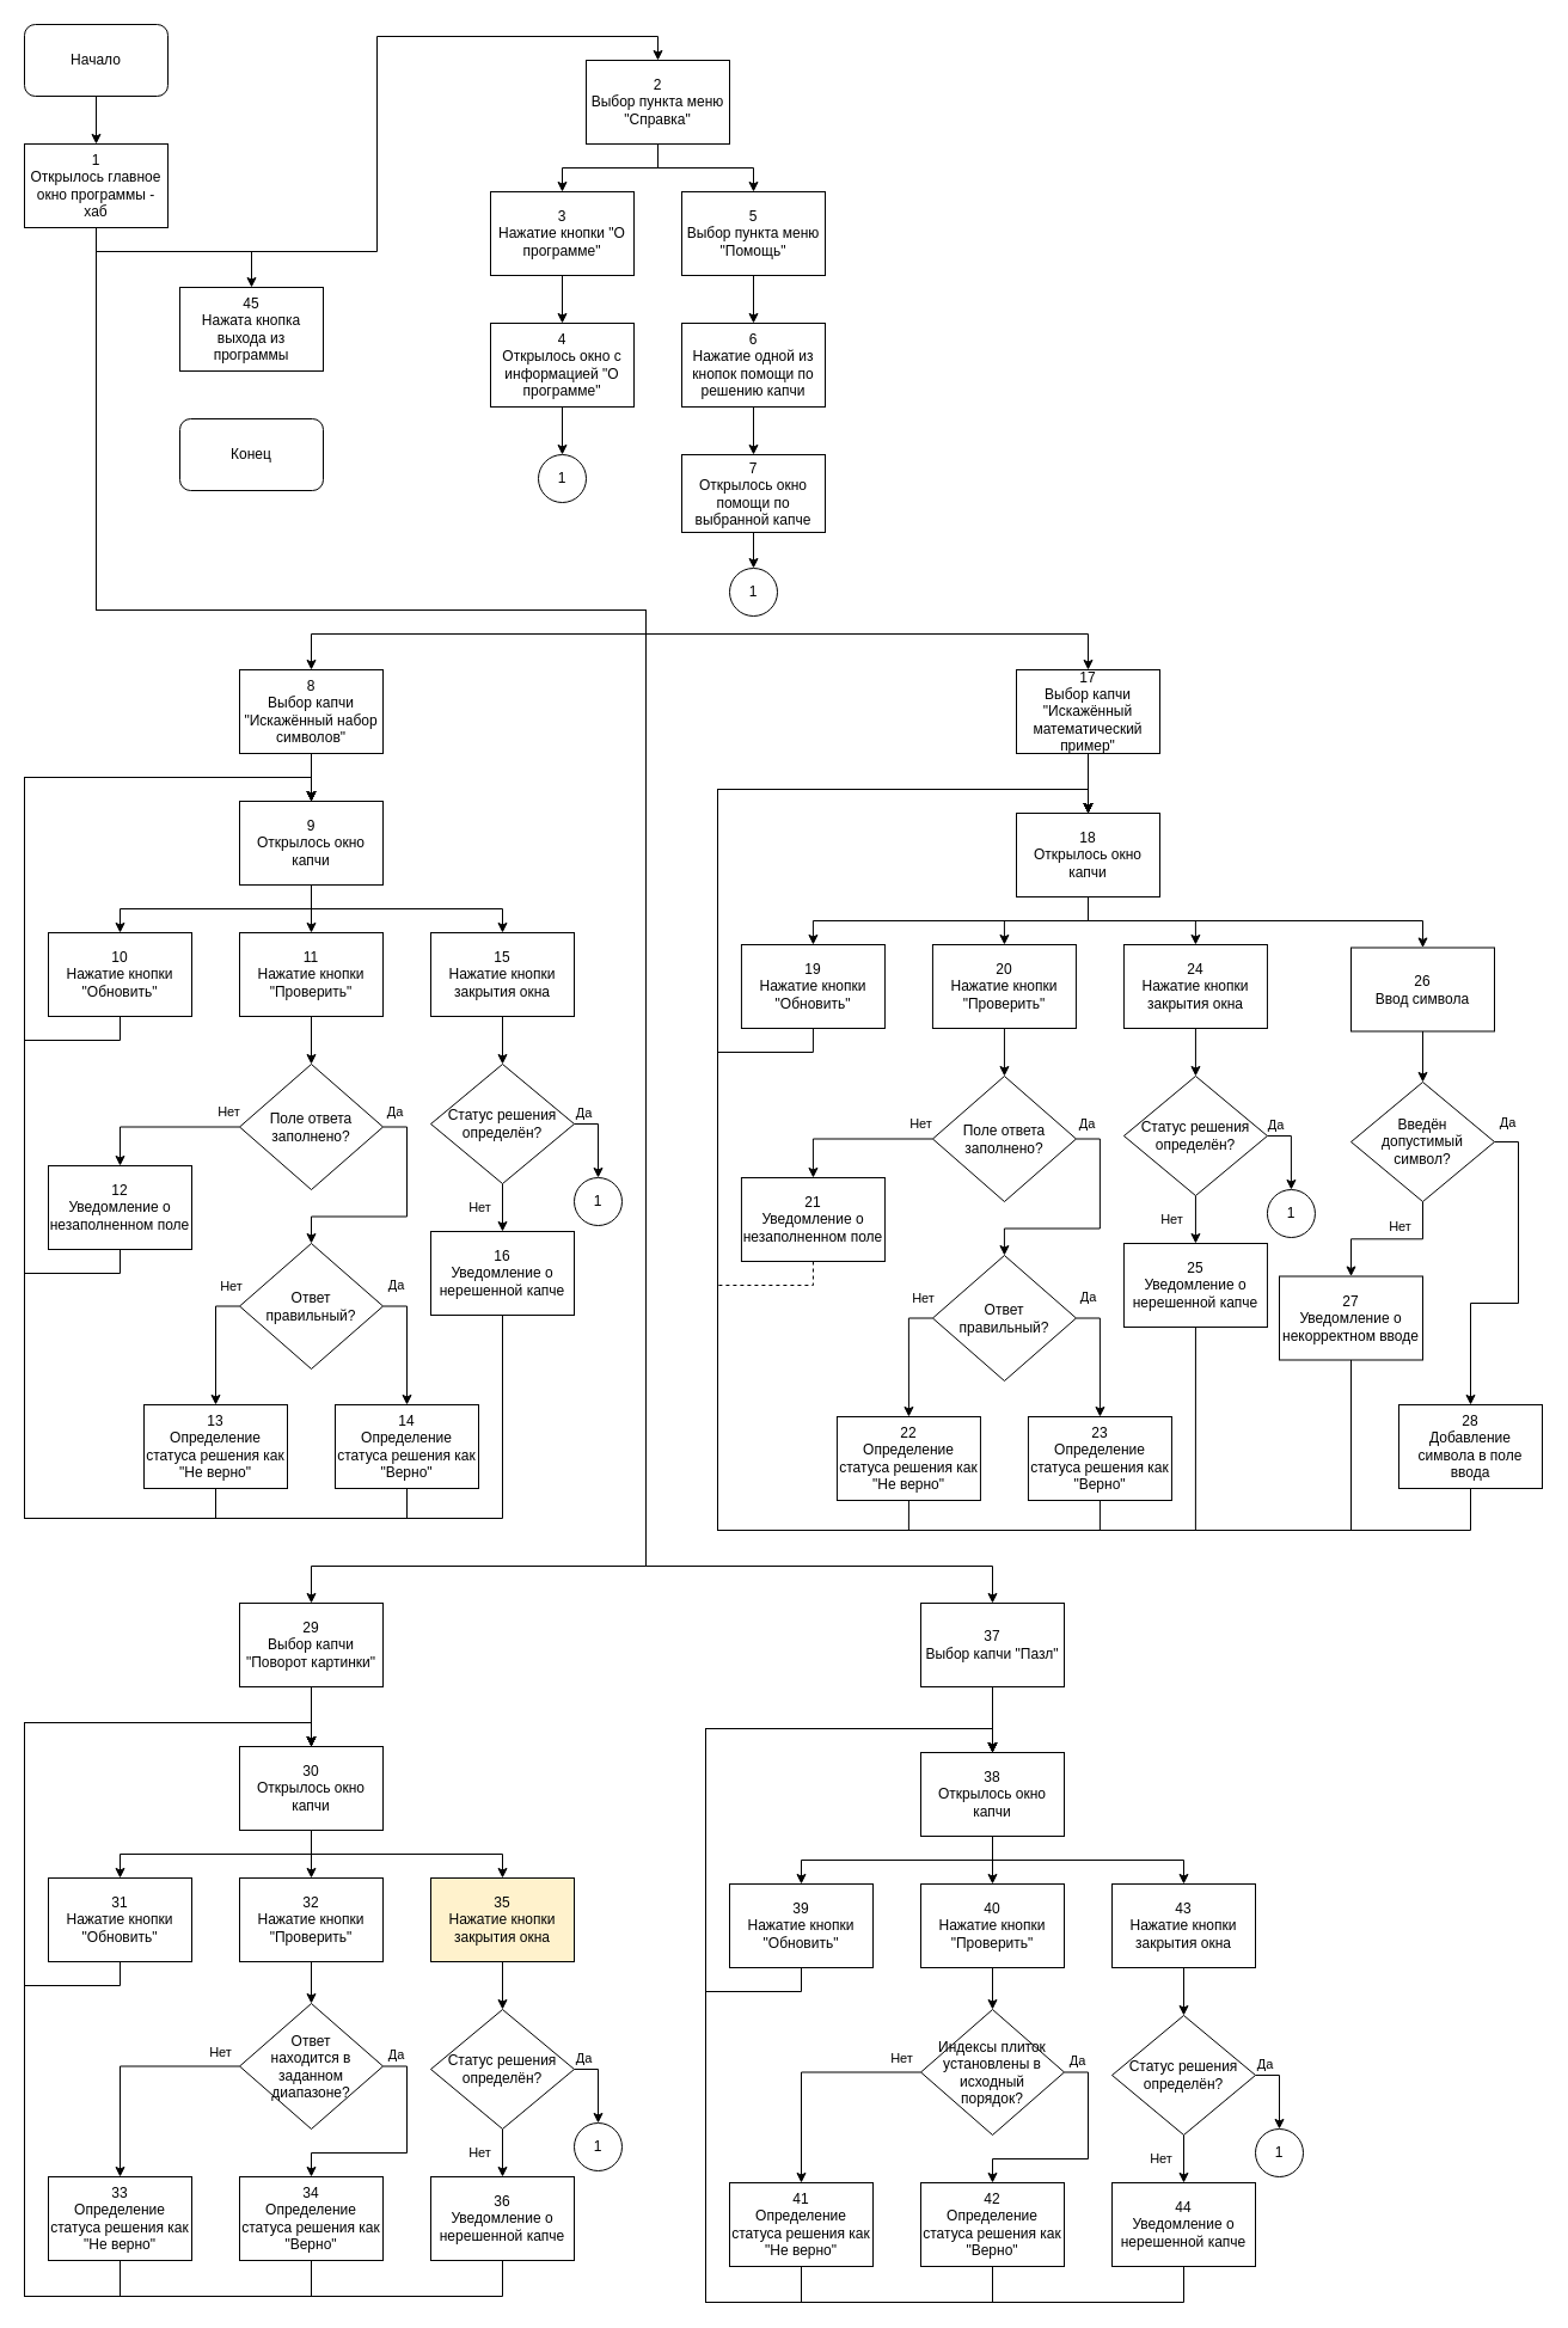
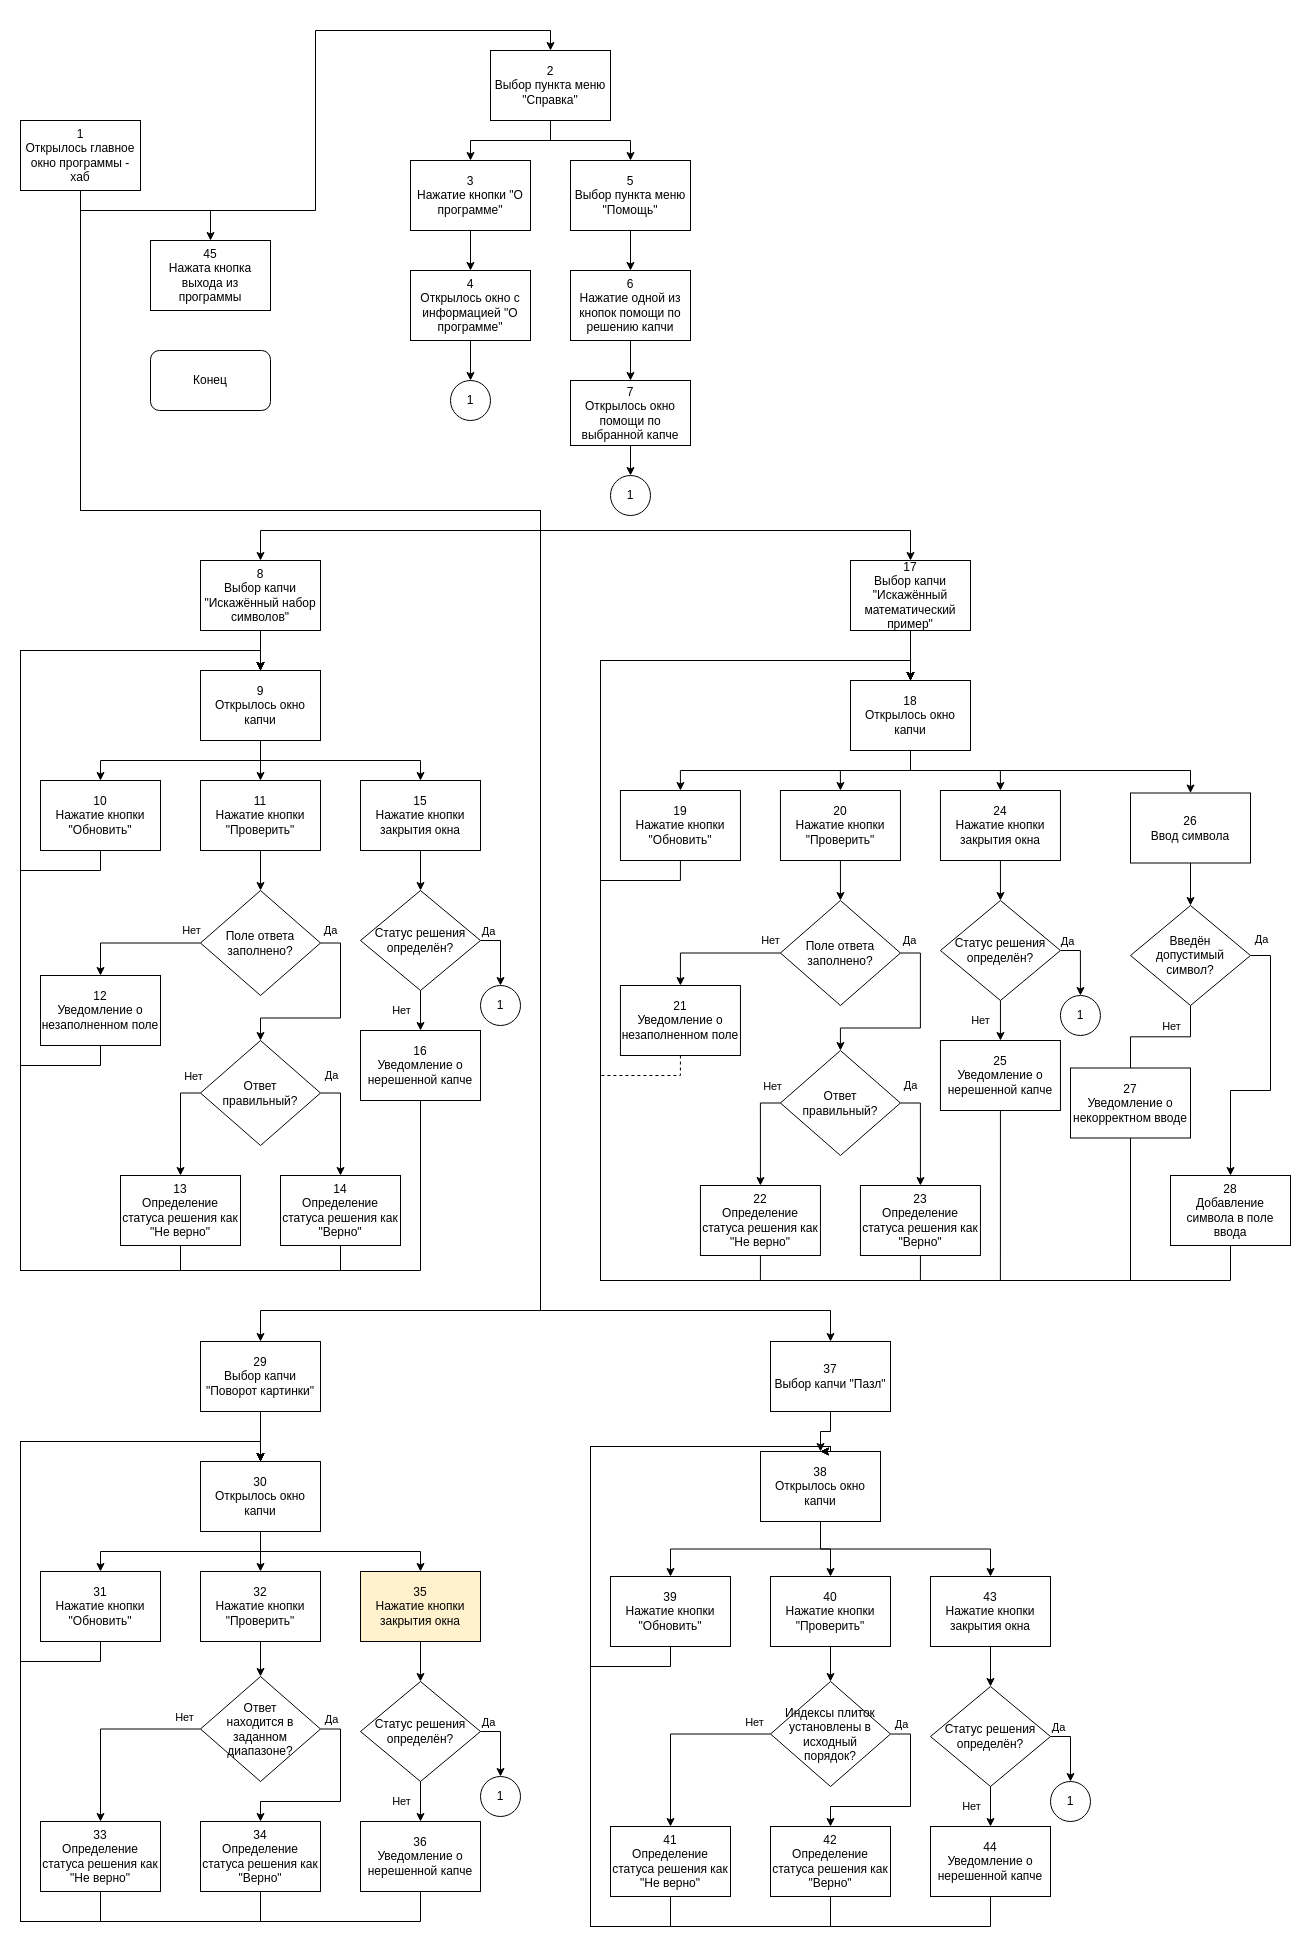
- <mxCell id="3" value="Начало" style="rounded=1;whiteSpace=wrap;html=1;" parent="1" vertex="1"><mxGeometry x="20" y="20" width="120" height="60" as="geometry" /></mxCell>
- <mxCell id="2" style="edgeStyle=orthogonalEdgeStyle;rounded=0;orthogonalLoop=1;jettySize=auto;html=1;exitX=0.5;exitY=1;exitDx=0;exitDy=0;entryX=0.5;entryY=0;entryDx=0;entryDy=0;" parent="1" source="3" target="10" edge="1"><mxGeometry relative="1" as="geometry" /></mxCell>
- <mxCell id="68" style="edgeStyle=orthogonalEdgeStyle;rounded=0;orthogonalLoop=1;jettySize=auto;html=1;exitX=0.5;exitY=1;exitDx=0;exitDy=0;entryX=0.5;entryY=0;entryDx=0;entryDy=0;" parent="1" source="70" target="72" edge="1"><mxGeometry relative="1" as="geometry" /></mxCell>
+ <mxCell id="68" style="edgeStyle=orthogonalEdgeStyle;rounded=0;orthogonalLoop=1;jettySize=auto;html=1;exitX=0.5;exitY=1;exitDx=0;exitDy=0;entryX=0.5;entryY=0;entryDx=0;entryDy=0;endArrow=none;" parent="1" source="70" target="72" edge="1"><mxGeometry relative="1" as="geometry" /></mxCell>
- <mxCell id="153" value="38&lt;br&gt;Открылось окно капчи" style="rounded=0;whiteSpace=wrap;html=1;" parent="1" vertex="1"><mxGeometry x="770" y="1466" width="120" height="70" as="geometry" /></mxCell>
+ <mxCell id="153" value="38&lt;br&gt;Открылось окно капчи" style="rounded=0;whiteSpace=wrap;html=1;" parent="1" vertex="1"><mxGeometry x="760" y="1451" width="120" height="70" as="geometry" /></mxCell>
